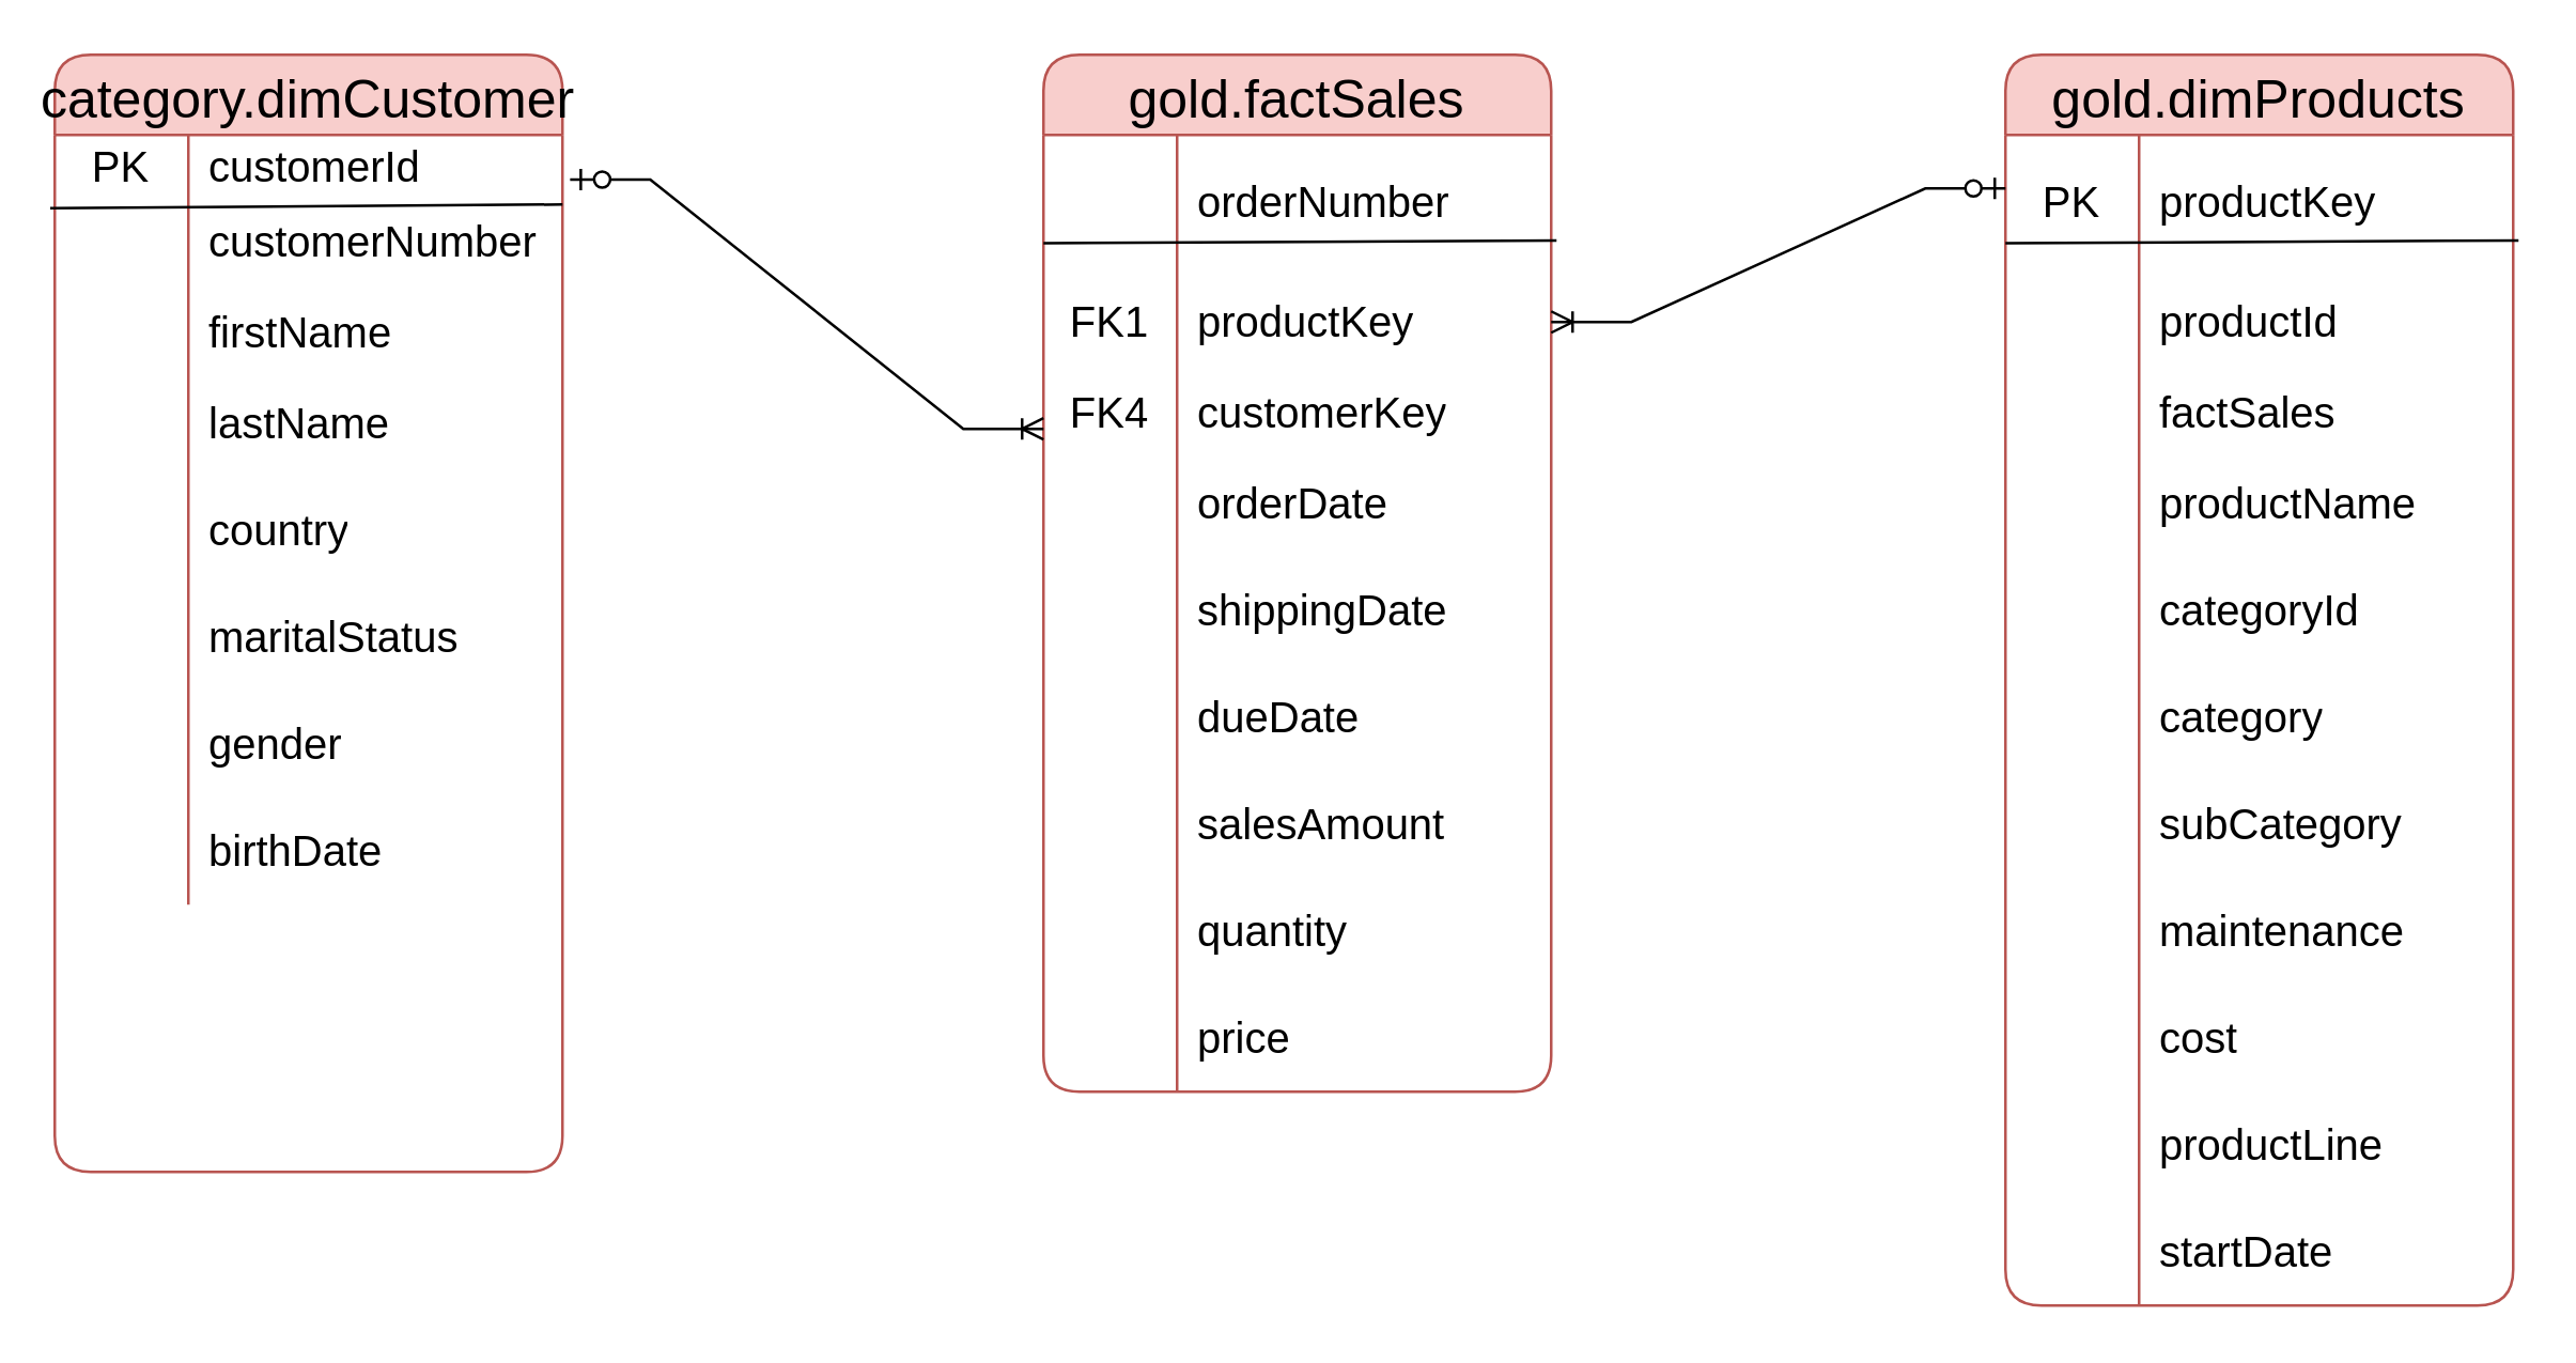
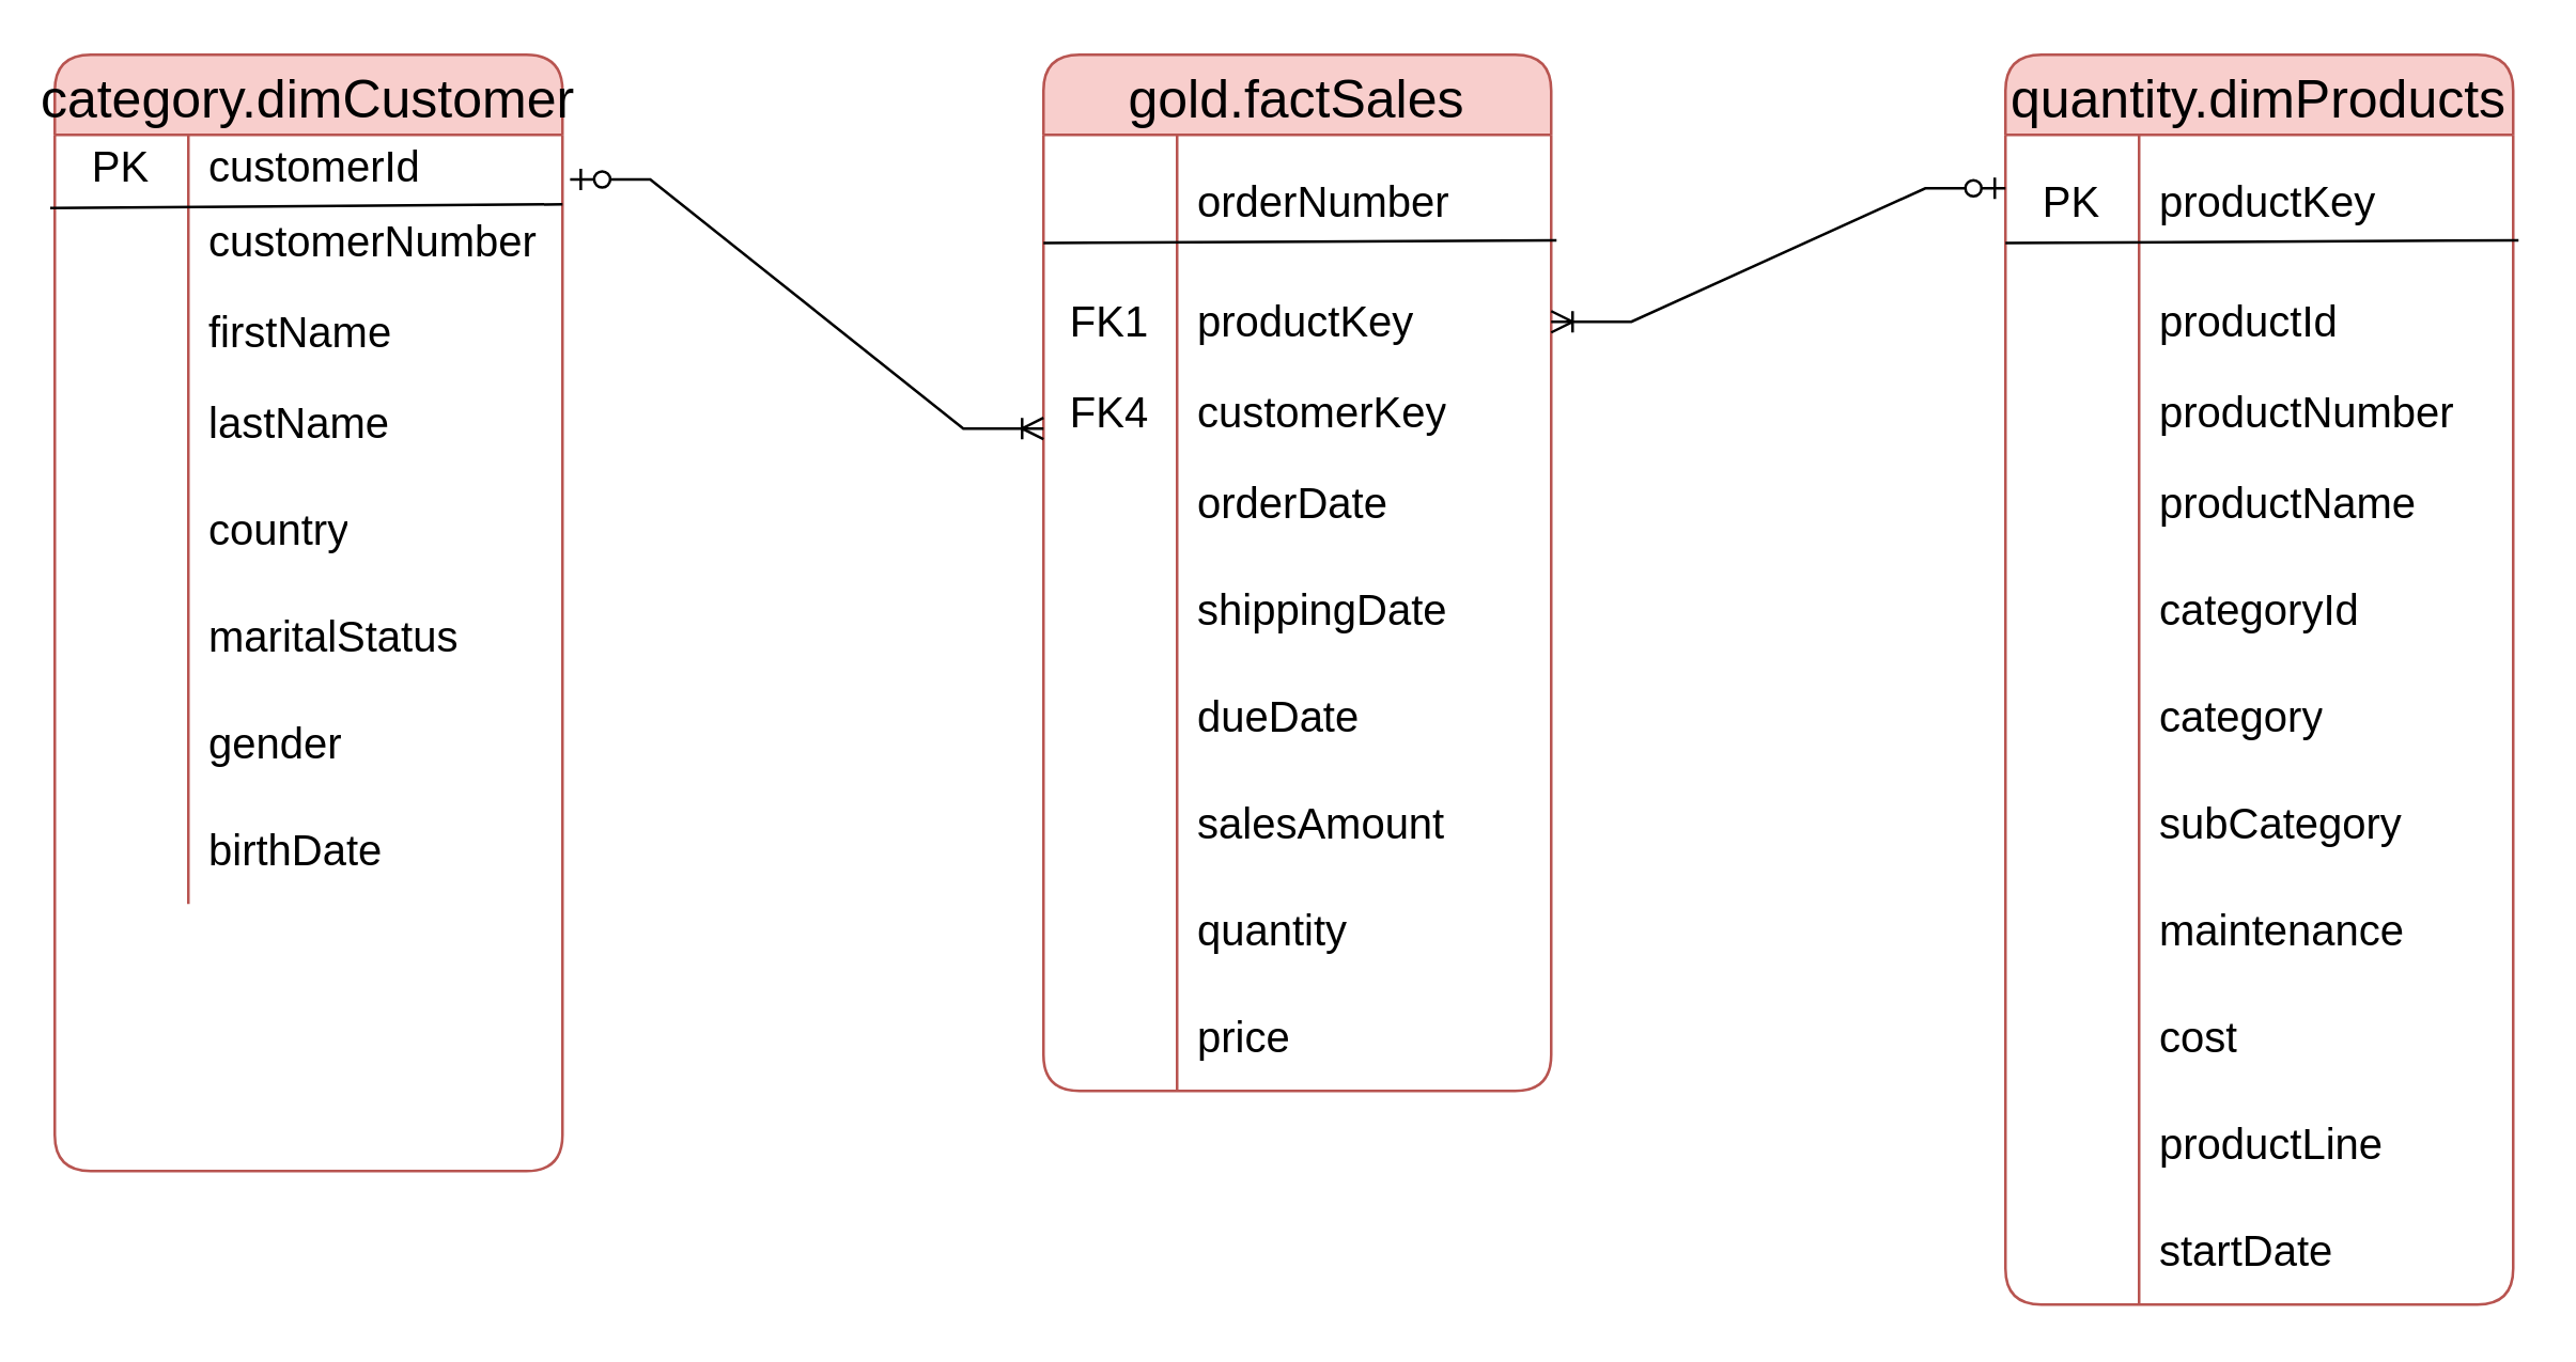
- <mxCell id="56" value="gold.dimProducts" style="shape=table;startSize=30;container=1;collapsible=0;childLayout=tableLayout;fixedRows=1;rowLines=0;fontStyle=0;strokeColor=#b85450;fontSize=20;rounded=1;fillColor=#f8cecc;" vertex="1" parent="1"><mxGeometry x="750" y="20" width="190" height="468" as="geometry" /></mxCell>
+ <mxCell id="56" value="quantity.dimProducts" style="shape=table;startSize=30;container=1;collapsible=0;childLayout=tableLayout;fixedRows=1;rowLines=0;fontStyle=0;strokeColor=#b85450;fontSize=20;rounded=1;fillColor=#f8cecc;" vertex="1" parent="1"><mxGeometry x="750" y="20" width="190" height="468" as="geometry" /></mxCell>
- <mxCell id="65" value="factSales" style="shape=partialRectangle;html=1;whiteSpace=wrap;connectable=0;fillColor=none;top=0;left=0;bottom=0;right=0;align=left;spacingLeft=6;overflow=hidden;strokeColor=inherit;fontSize=16;strokeWidth=2;" vertex="1" parent="63"><mxGeometry x="50" width="140" height="28" as="geometry"><mxRectangle width="140" height="28" as="alternateBounds" /></mxGeometry></mxCell>
+ <mxCell id="65" value="productNumber" style="shape=partialRectangle;html=1;whiteSpace=wrap;connectable=0;fillColor=none;top=0;left=0;bottom=0;right=0;align=left;spacingLeft=6;overflow=hidden;strokeColor=inherit;fontSize=16;strokeWidth=2;" vertex="1" parent="63"><mxGeometry x="50" width="140" height="28" as="geometry"><mxRectangle width="140" height="28" as="alternateBounds" /></mxGeometry></mxCell>
